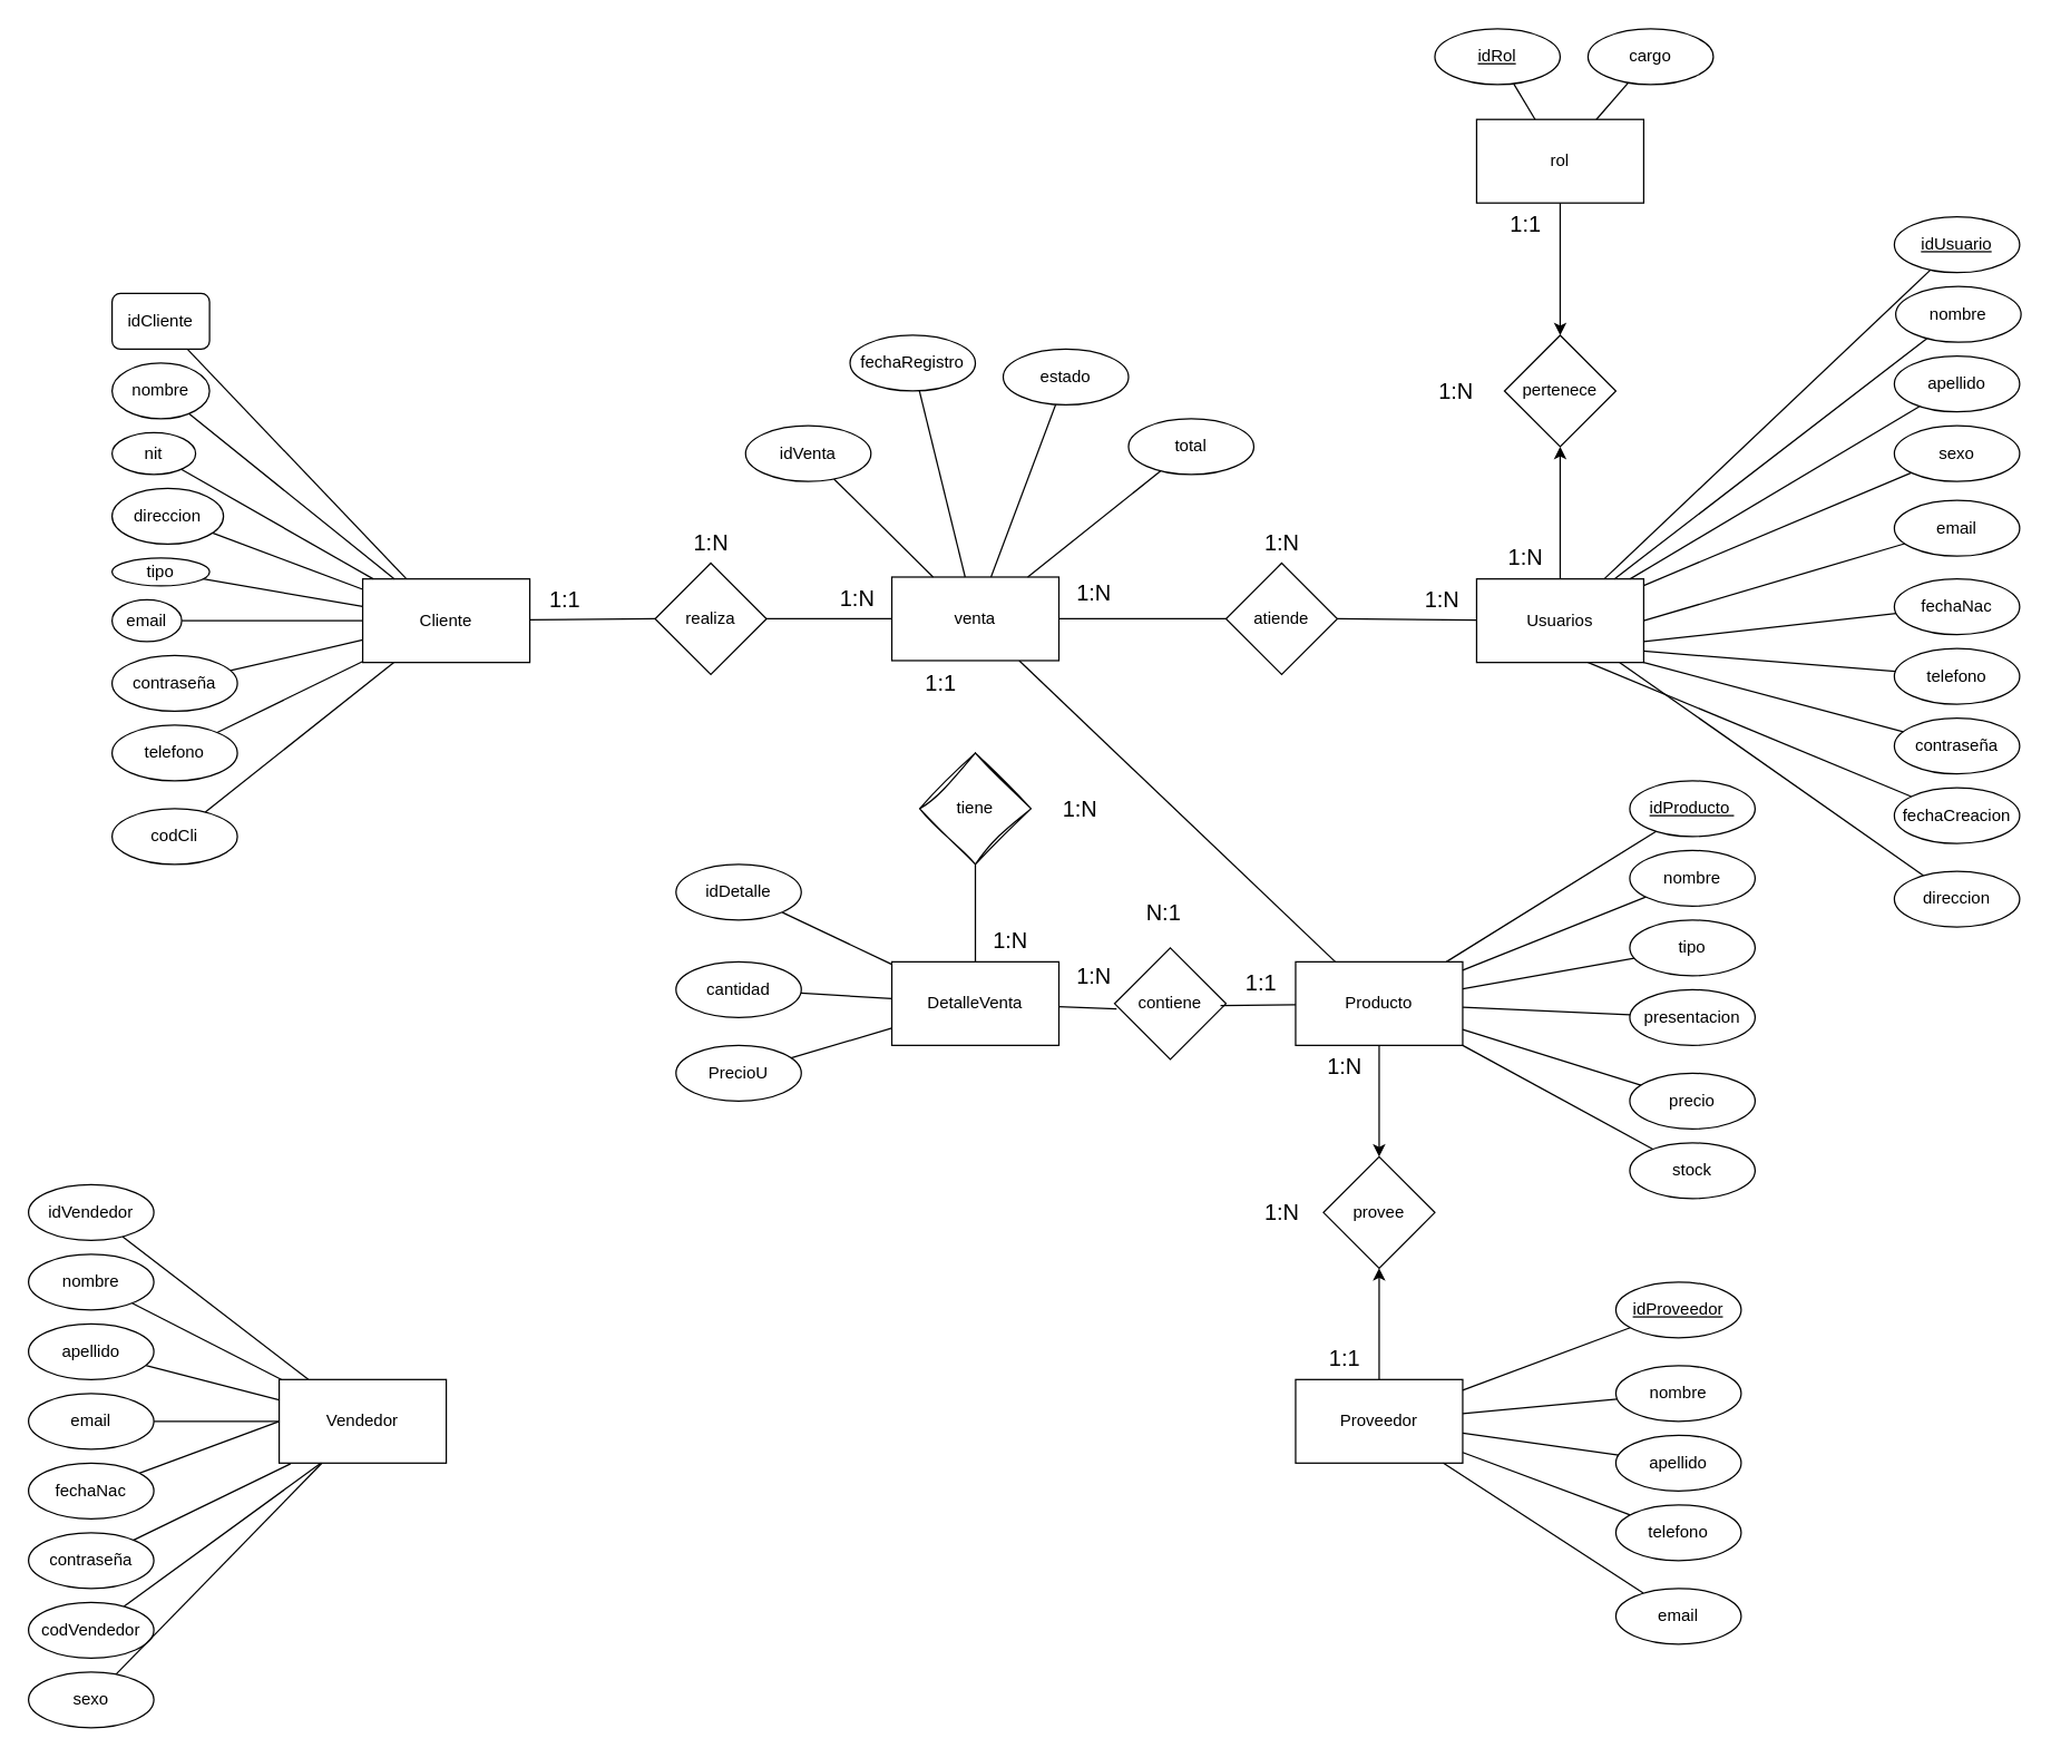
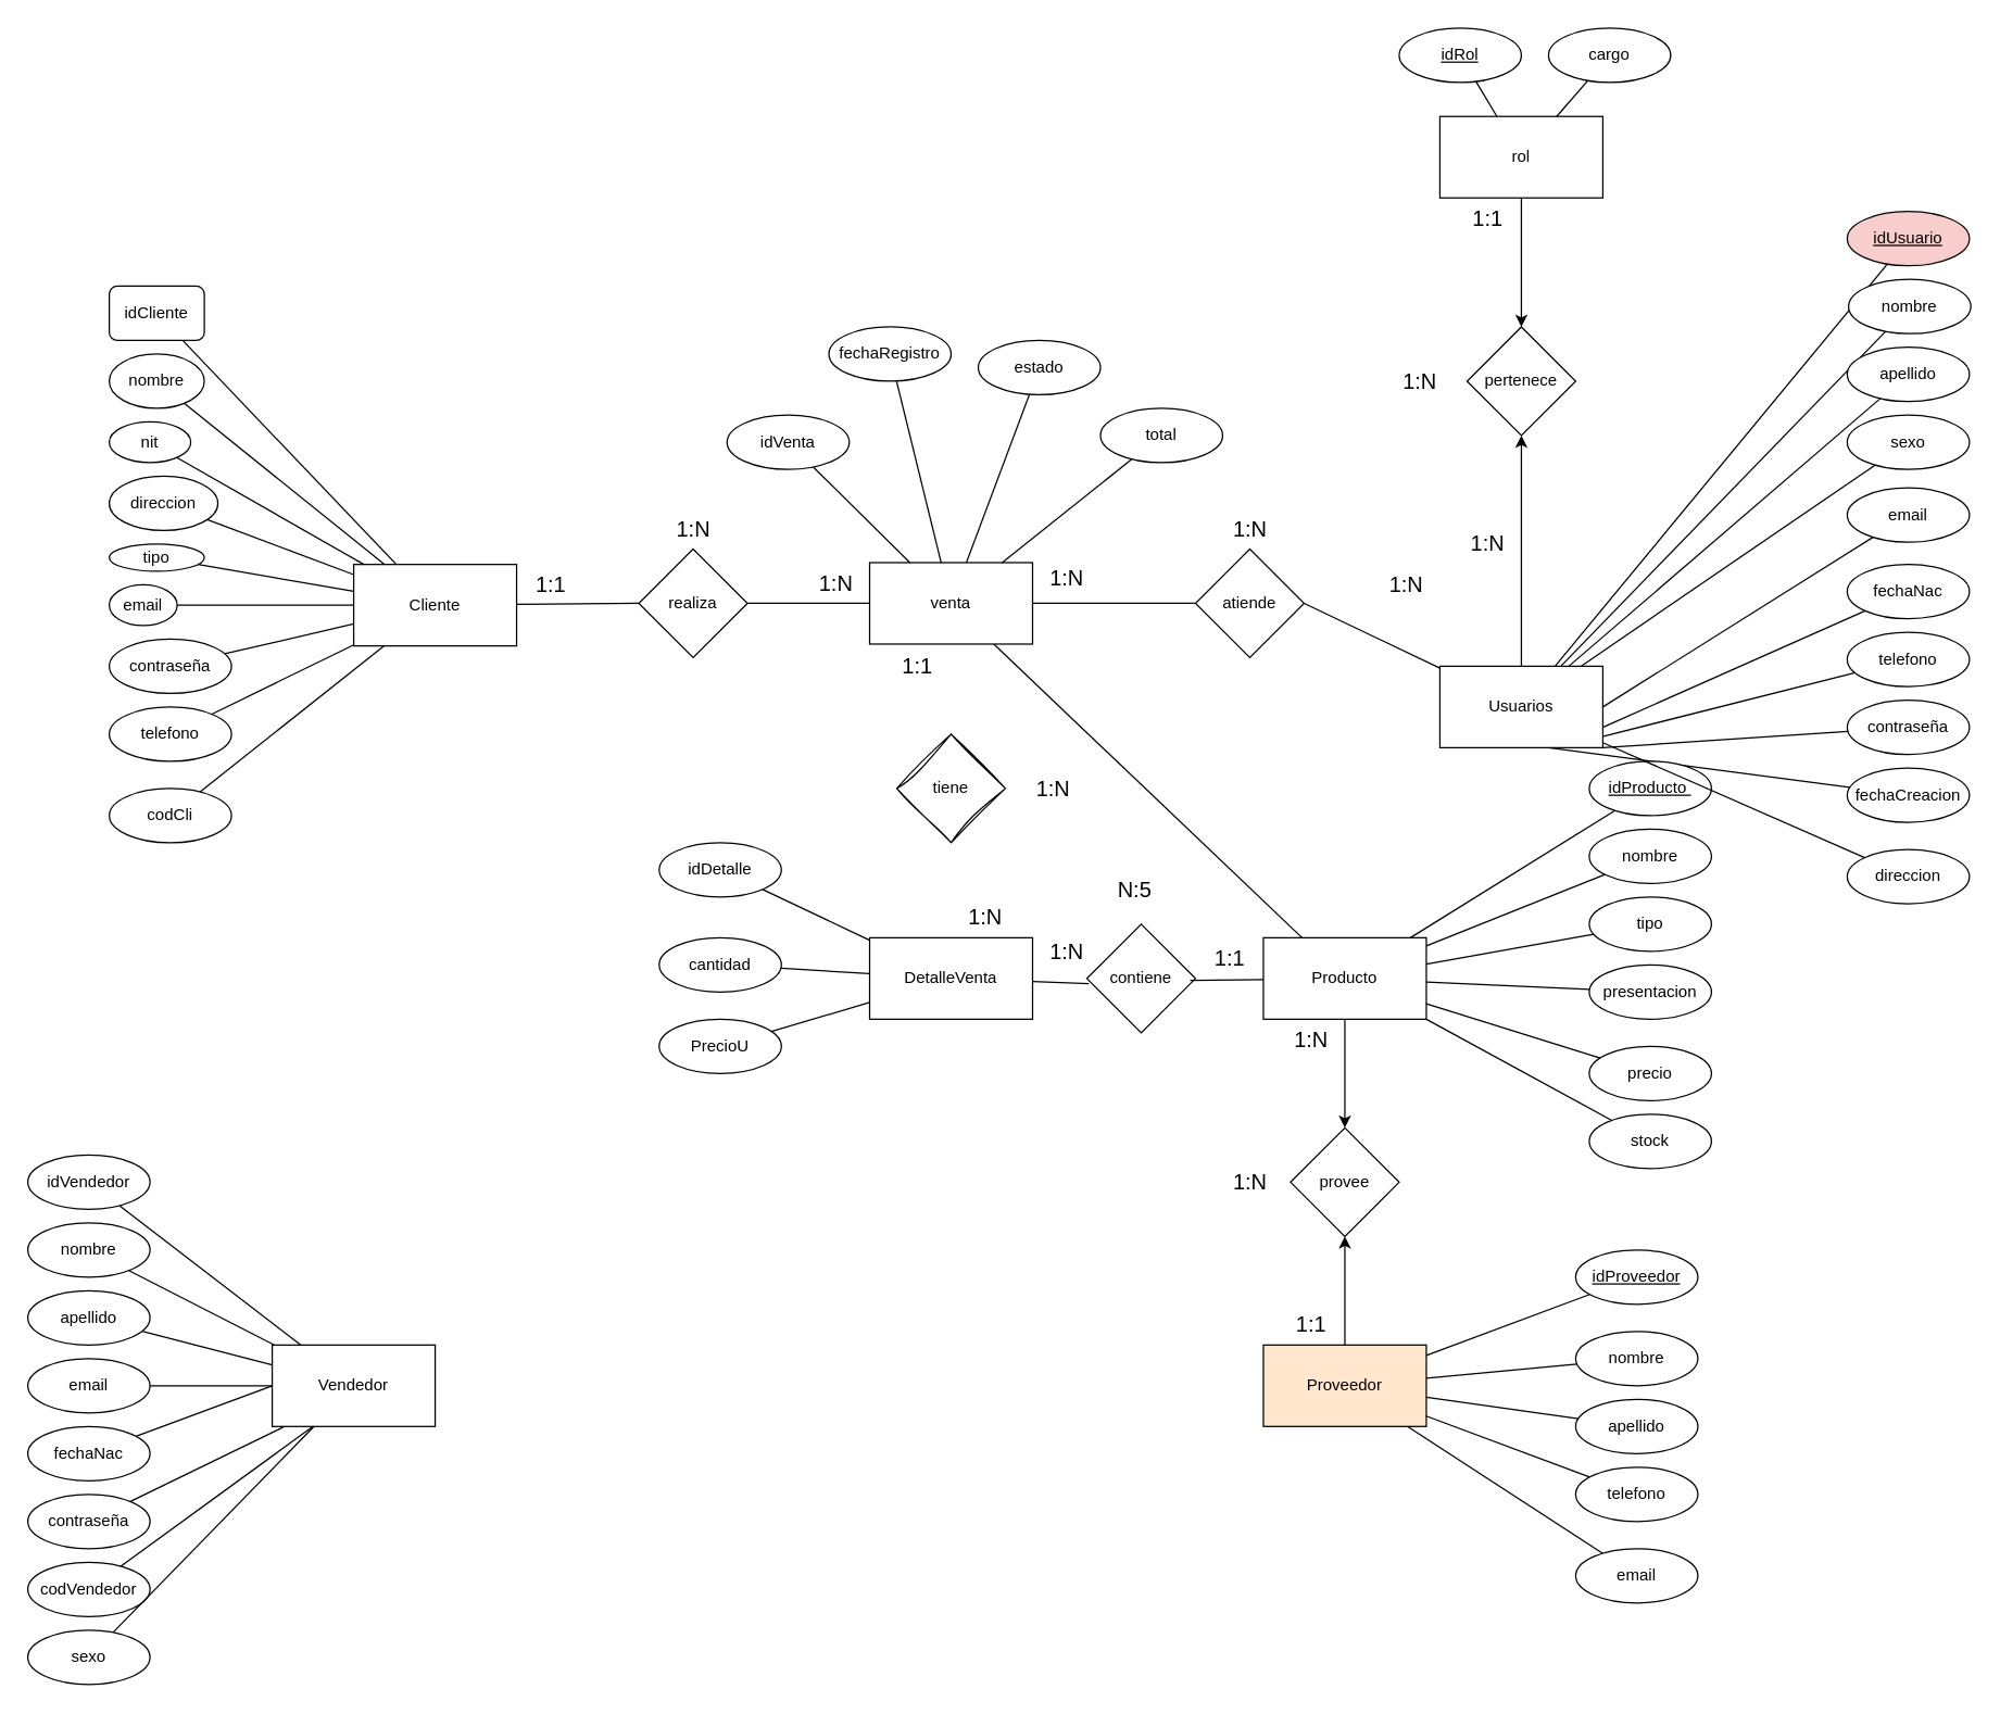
- <mxCell id="41" value="&lt;font face=&quot;Helvetica&quot;&gt;&lt;u&gt;idUsuario&lt;/u&gt;&lt;/font&gt;" style="ellipse;whiteSpace=wrap;html=1;hachureGap=4;fontFamily=Architects Daughter;fontSource=https%3A%2F%2Ffonts.googleapis.com%2Fcss%3Ffamily%3DArchitects%2BDaughter;" parent="1" vertex="1"><mxGeometry x="1360" y="155" width="90" height="40" as="geometry" /></mxCell>
+ <mxCell id="41" value="&lt;font face=&quot;Helvetica&quot;&gt;&lt;u&gt;idUsuario&lt;/u&gt;&lt;/font&gt;" style="ellipse;whiteSpace=wrap;html=1;hachureGap=4;fontFamily=Architects Daughter;fontSource=https%3A%2F%2Ffonts.googleapis.com%2Fcss%3Ffamily%3DArchitects%2BDaughter;fillColor=#f8cecc;" parent="1" vertex="1"><mxGeometry x="1360" y="155" width="90" height="40" as="geometry" /></mxCell>
- <mxCell id="6" value="&lt;font face=&quot;Helvetica&quot;&gt;Usuarios&lt;/font&gt;" style="rounded=0;whiteSpace=wrap;html=1;hachureGap=4;fontFamily=Architects Daughter;fontSource=https%3A%2F%2Ffonts.googleapis.com%2Fcss%3Ffamily%3DArchitects%2BDaughter;" parent="1" vertex="1"><mxGeometry x="1060" y="415" width="120" height="60" as="geometry" /></mxCell>
+ <mxCell id="6" value="&lt;font face=&quot;Helvetica&quot;&gt;Usuarios&lt;/font&gt;" style="rounded=0;whiteSpace=wrap;html=1;hachureGap=4;fontFamily=Architects Daughter;fontSource=https%3A%2F%2Ffonts.googleapis.com%2Fcss%3Ffamily%3DArchitects%2BDaughter;" parent="1" vertex="1"><mxGeometry x="1060" y="490" width="120" height="60" as="geometry" /></mxCell>
- <mxCell id="86" style="edgeStyle=none;curved=1;rounded=0;hachureGap=4;orthogonalLoop=1;jettySize=auto;html=1;entryX=0.5;entryY=1;entryDx=0;entryDy=0;fontFamily=Architects Daughter;fontSource=https%3A%2F%2Ffonts.googleapis.com%2Fcss%3Ffamily%3DArchitects%2BDaughter;fontSize=12;startSize=8;endSize=8;endArrow=none;startFill=0;" parent="1" source="87" target="102" edge="1"><mxGeometry relative="1" as="geometry" /></mxCell>
- <mxCell id="139" value="&lt;font face=&quot;Helvetica&quot;&gt;N:1&lt;/font&gt;" style="text;html=1;align=center;verticalAlign=middle;resizable=0;points=[];autosize=1;strokeColor=none;fillColor=none;fontSize=16;fontFamily=Architects Daughter;fontSource=https%3A%2F%2Ffonts.googleapis.com%2Fcss%3Ffamily%3DArchitects%2BDaughter;" parent="1" vertex="1"><mxGeometry x="810" y="640" width="50" height="30" as="geometry" /></mxCell>
+ <mxCell id="139" value="&lt;font face=&quot;Helvetica&quot;&gt;N:5&lt;/font&gt;" style="text;html=1;align=center;verticalAlign=middle;resizable=0;points=[];autosize=1;strokeColor=none;fillColor=none;fontSize=16;fontFamily=Architects Daughter;fontSource=https%3A%2F%2Ffonts.googleapis.com%2Fcss%3Ffamily%3DArchitects%2BDaughter;" parent="1" vertex="1"><mxGeometry x="810" y="640" width="50" height="30" as="geometry" /></mxCell>
- <mxCell id="112" value="&lt;font face=&quot;Helvetica&quot;&gt;Proveedor&lt;/font&gt;" style="rounded=0;whiteSpace=wrap;html=1;hachureGap=4;fontFamily=Architects Daughter;fontSource=https%3A%2F%2Ffonts.googleapis.com%2Fcss%3Ffamily%3DArchitects%2BDaughter;" parent="1" vertex="1"><mxGeometry x="930" y="990" width="120" height="60" as="geometry" /></mxCell>
+ <mxCell id="112" value="&lt;font face=&quot;Helvetica&quot;&gt;Proveedor&lt;/font&gt;" style="rounded=0;whiteSpace=wrap;html=1;hachureGap=4;fontFamily=Architects Daughter;fontSource=https%3A%2F%2Ffonts.googleapis.com%2Fcss%3Ffamily%3DArchitects%2BDaughter;fillColor=#ffe6cc;" parent="1" vertex="1"><mxGeometry x="930" y="990" width="120" height="60" as="geometry" /></mxCell>
